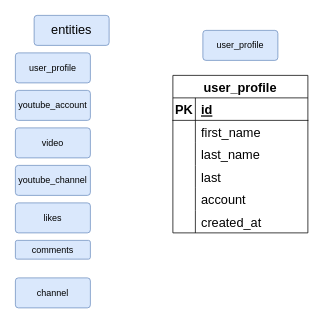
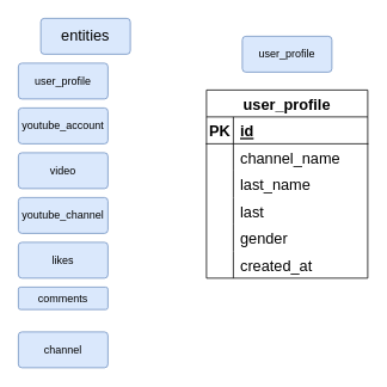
- <mxCell id="16" value="first_name" style="shape=partialRectangle;connectable=0;fillColor=none;top=0;left=0;bottom=0;right=0;align=left;spacingLeft=6;overflow=hidden;fontSize=17;" parent="14" vertex="1"><mxGeometry x="30" width="150" height="30" as="geometry"><mxRectangle width="150" height="30" as="alternateBounds" /></mxGeometry></mxCell>
+ <mxCell id="16" value="channel_name" style="shape=partialRectangle;connectable=0;fillColor=none;top=0;left=0;bottom=0;right=0;align=left;spacingLeft=6;overflow=hidden;fontSize=17;" parent="14" vertex="1"><mxGeometry x="30" width="150" height="30" as="geometry"><mxRectangle width="150" height="30" as="alternateBounds" /></mxGeometry></mxCell>
- <mxCell id="25" value="account" style="shape=partialRectangle;connectable=0;fillColor=none;top=0;left=0;bottom=0;right=0;align=left;spacingLeft=6;overflow=hidden;fontSize=17;" parent="23" vertex="1"><mxGeometry x="30" width="150" height="30" as="geometry"><mxRectangle width="150" height="30" as="alternateBounds" /></mxGeometry></mxCell>
+ <mxCell id="25" value="gender" style="shape=partialRectangle;connectable=0;fillColor=none;top=0;left=0;bottom=0;right=0;align=left;spacingLeft=6;overflow=hidden;fontSize=17;" parent="23" vertex="1"><mxGeometry x="30" width="150" height="30" as="geometry"><mxRectangle width="150" height="30" as="alternateBounds" /></mxGeometry></mxCell>
